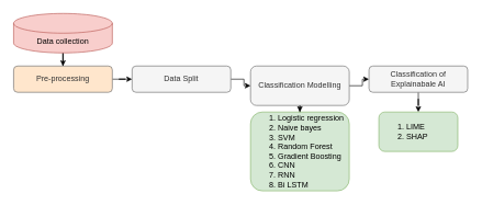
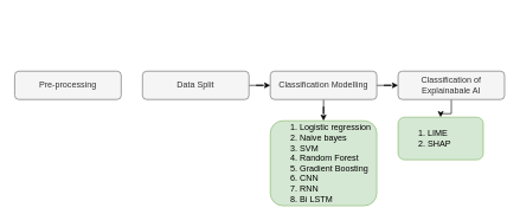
- <mxCell id="3" value="Data collection" style="shape=cylinder3;whiteSpace=wrap;html=1;boundedLbl=1;backgroundOutline=1;size=15;fillColor=#f8cecc;strokeColor=#b85450;" vertex="1" parent="1"><mxGeometry x="20" y="20" width="150" height="60" as="geometry" /></mxCell>
- <mxCell id="2" value="" style="edgeStyle=orthogonalEdgeStyle;rounded=0;orthogonalLoop=1;jettySize=auto;html=1;" edge="1" parent="1" source="3" target="5"><mxGeometry relative="1" as="geometry" /></mxCell>
- <mxCell id="5" value="Pre-processing" style="rounded=1;whiteSpace=wrap;html=1;fillColor=#ffe6cc;strokeColor=#666666;fontColor=#333333;" vertex="1" parent="1"><mxGeometry x="20" y="100" width="150" height="40" as="geometry" /></mxCell>
+ <mxCell id="5" value="Pre-processing" style="rounded=1;whiteSpace=wrap;html=1;fillColor=#f5f5f5;strokeColor=#666666;fontColor=#333333;" vertex="1" parent="1"><mxGeometry x="20" y="100" width="150" height="40" as="geometry" /></mxCell>
- <mxCell id="4" value="" style="edgeStyle=orthogonalEdgeStyle;rounded=0;orthogonalLoop=1;jettySize=auto;html=1;" edge="1" parent="1" source="5" target="7"><mxGeometry relative="1" as="geometry" /></mxCell>
- <mxCell id="10" value="Classification Modelling" style="rounded=1;whiteSpace=wrap;html=1;fillColor=#f5f5f5;strokeColor=#666666;fontColor=#333333;" vertex="1" parent="1"><mxGeometry x="380" y="100" width="150" height="60" as="geometry" /></mxCell>
+ <mxCell id="10" value="Classification Modelling" style="rounded=1;whiteSpace=wrap;html=1;fillColor=#f5f5f5;strokeColor=#666666;fontColor=#333333;" vertex="1" parent="1"><mxGeometry x="380" y="100" width="150" height="40" as="geometry" /></mxCell>
- <mxCell id="14" value="&lt;ol&gt;&lt;li&gt;LIME&lt;/li&gt;&lt;li&gt;SHAP&lt;/li&gt;&lt;/ol&gt;" style="rounded=1;whiteSpace=wrap;html=1;align=left;fillColor=#d5e8d4;strokeColor=#82b366;" vertex="1" parent="1"><mxGeometry x="575" y="170" width="120" height="60" as="geometry" /></mxCell>
+ <mxCell id="14" value="&lt;ol&gt;&lt;li&gt;LIME&lt;/li&gt;&lt;li&gt;SHAP&lt;/li&gt;&lt;/ol&gt;" style="rounded=1;whiteSpace=wrap;html=1;align=left;fillColor=#d5e8d4;strokeColor=#82b366;" vertex="1" parent="1"><mxGeometry x="560" y="165" width="120" height="60" as="geometry" /></mxCell>
